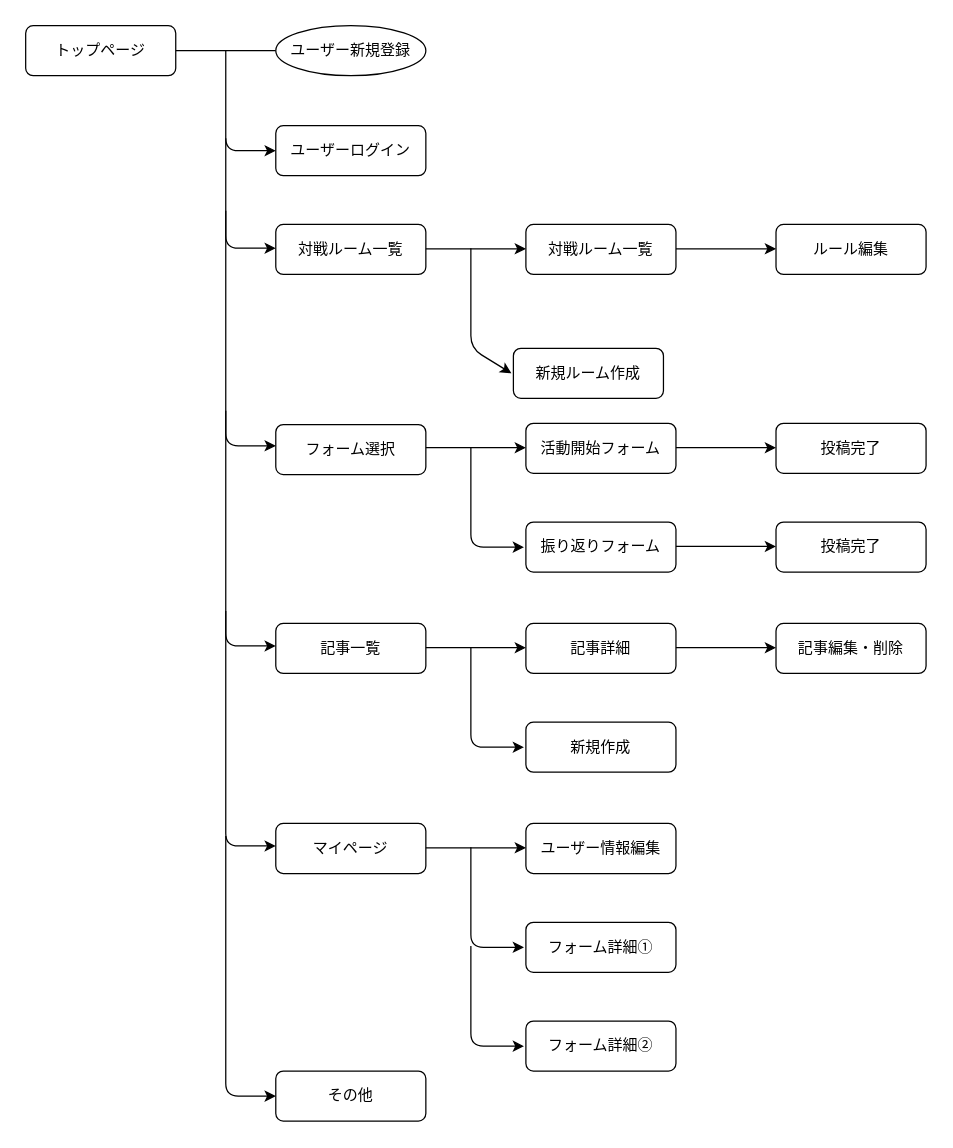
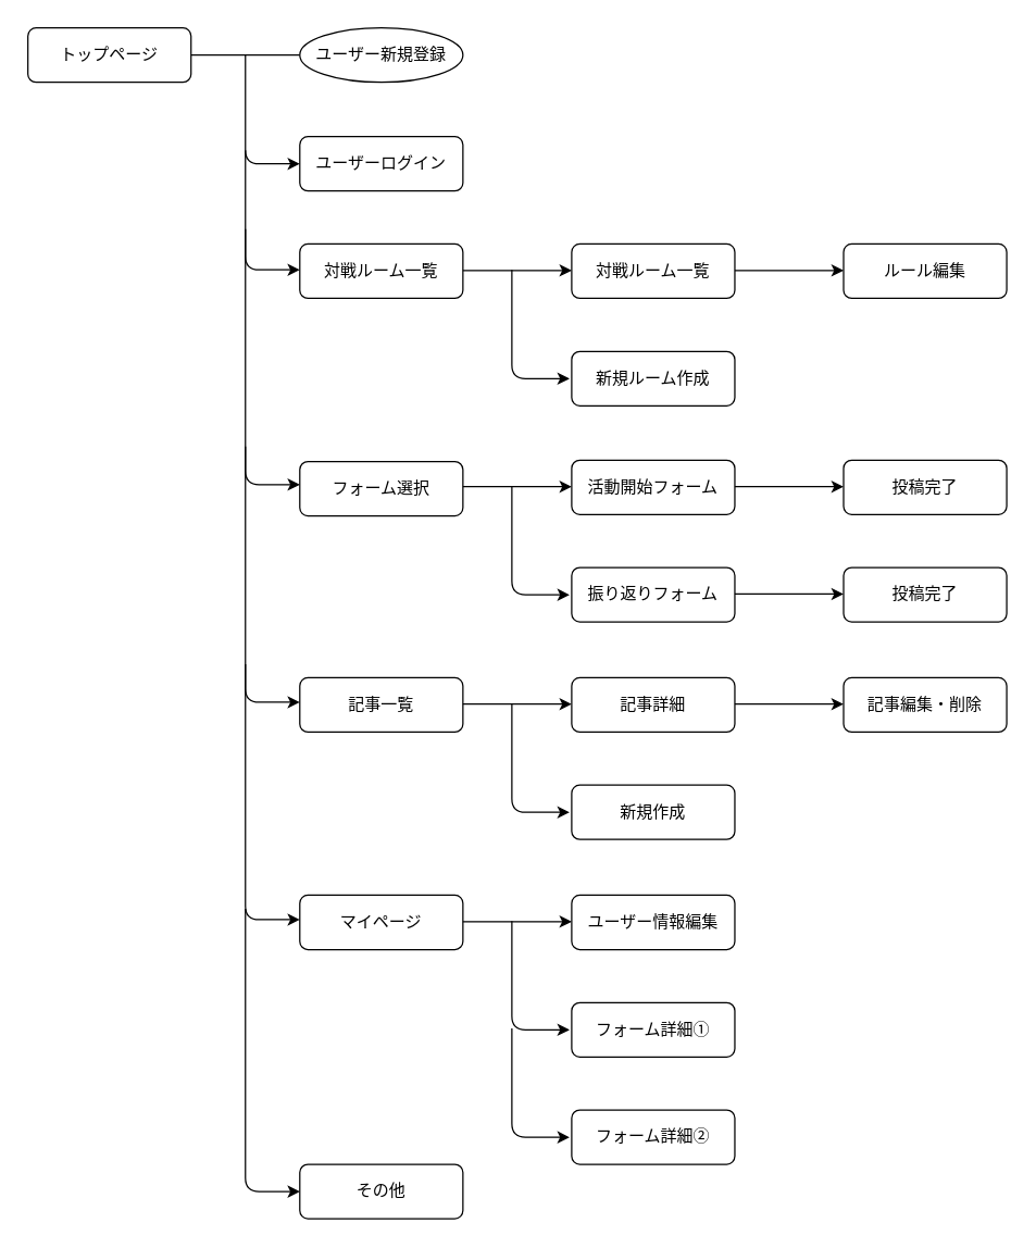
- <mxCell id="18" value="新規ルーム作成" style="rounded=1;whiteSpace=wrap;html=1;" vertex="1" parent="1"><mxGeometry x="410" y="278" width="120" height="40" as="geometry" /></mxCell>
+ <mxCell id="18" value="新規ルーム作成" style="rounded=1;whiteSpace=wrap;html=1;" vertex="1" parent="1"><mxGeometry x="420" y="258" width="120" height="40" as="geometry" /></mxCell>
